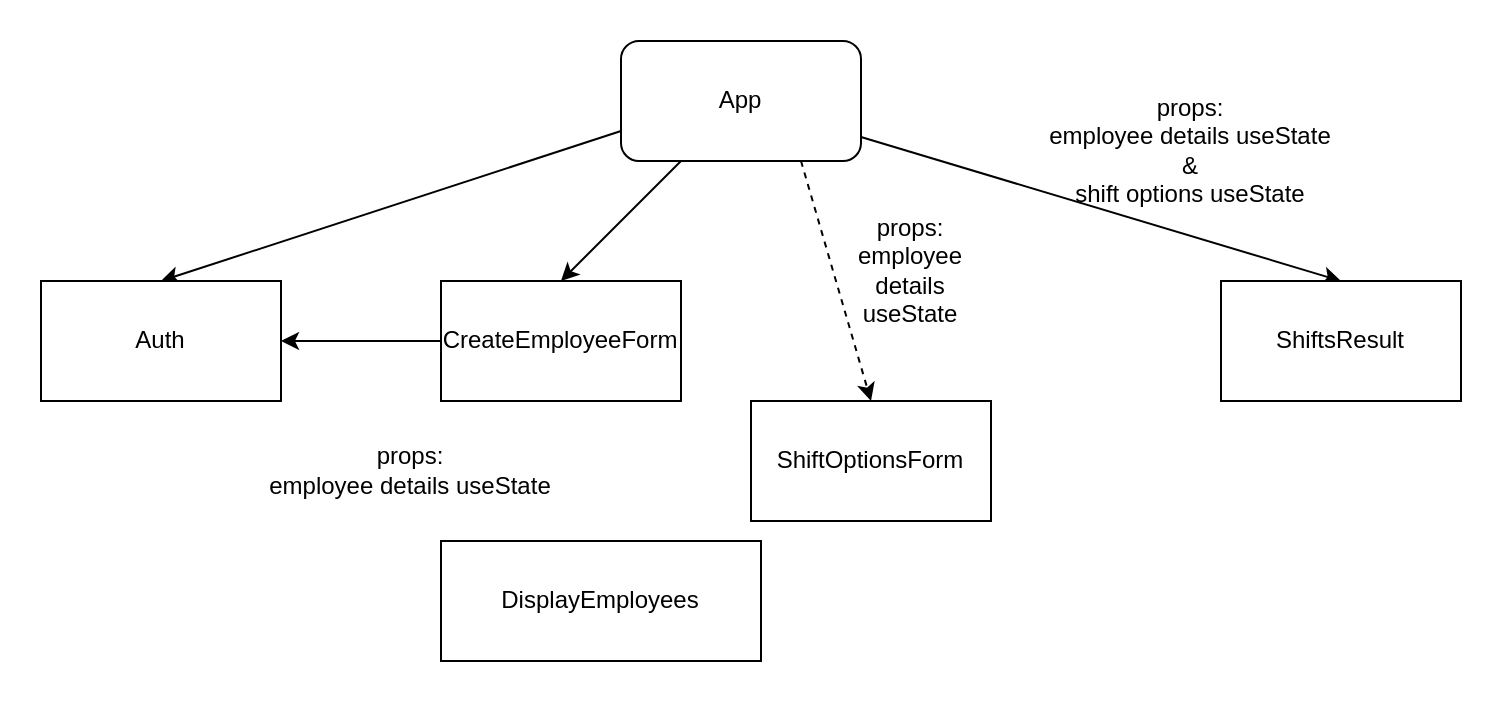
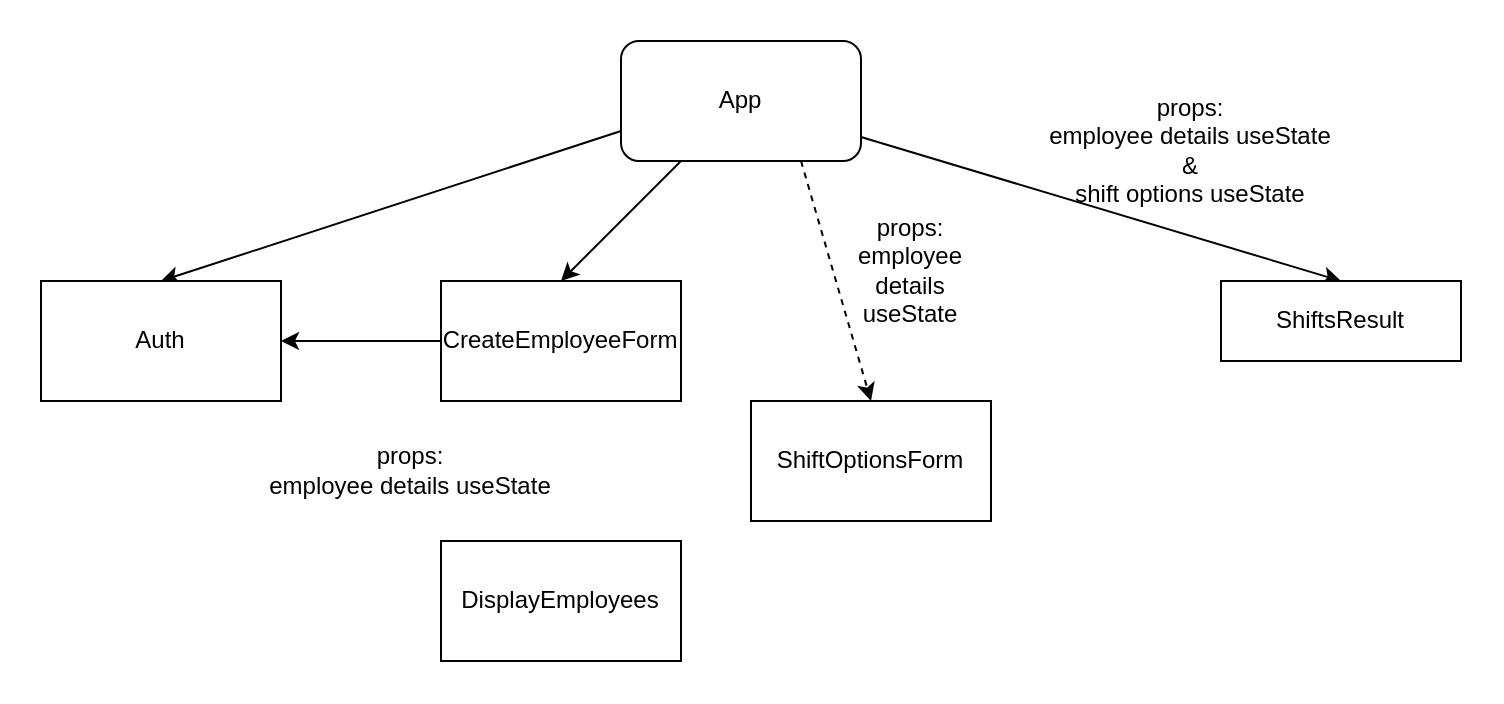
- <mxCell id="11" value="ShiftsResult" style="whiteSpace=wrap;html=1;" vertex="1" parent="1"><mxGeometry x="610" y="140" width="120" height="60" as="geometry" /></mxCell>
+ <mxCell id="11" value="ShiftsResult" style="whiteSpace=wrap;html=1;" vertex="1" parent="1"><mxGeometry x="610" y="140" width="120" height="40" as="geometry" /></mxCell>
- <mxCell id="12" value="DisplayEmployees" style="whiteSpace=wrap;html=1;" vertex="1" parent="1"><mxGeometry x="220" y="270" width="160" height="60" as="geometry" /></mxCell>
+ <mxCell id="12" value="DisplayEmployees" style="whiteSpace=wrap;html=1;" vertex="1" parent="1"><mxGeometry x="220" y="270" width="120" height="60" as="geometry" /></mxCell>
